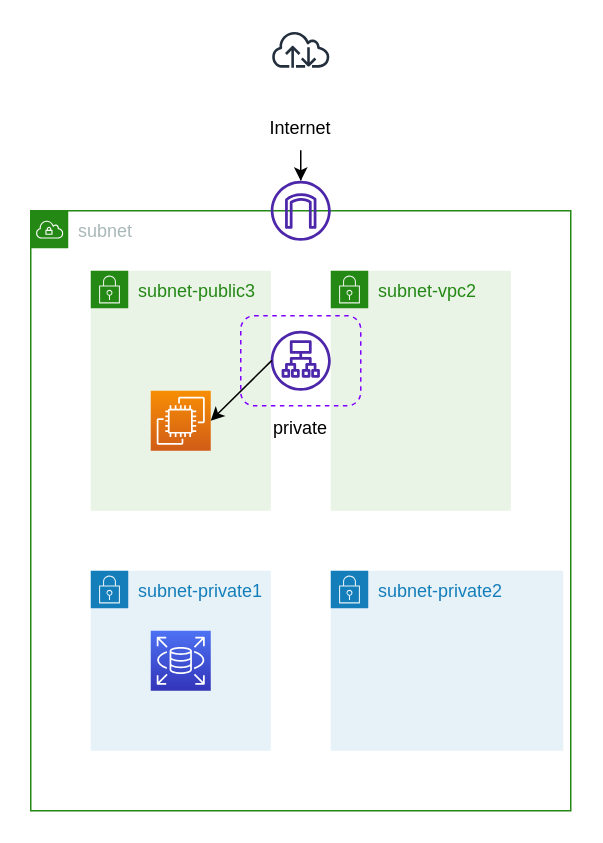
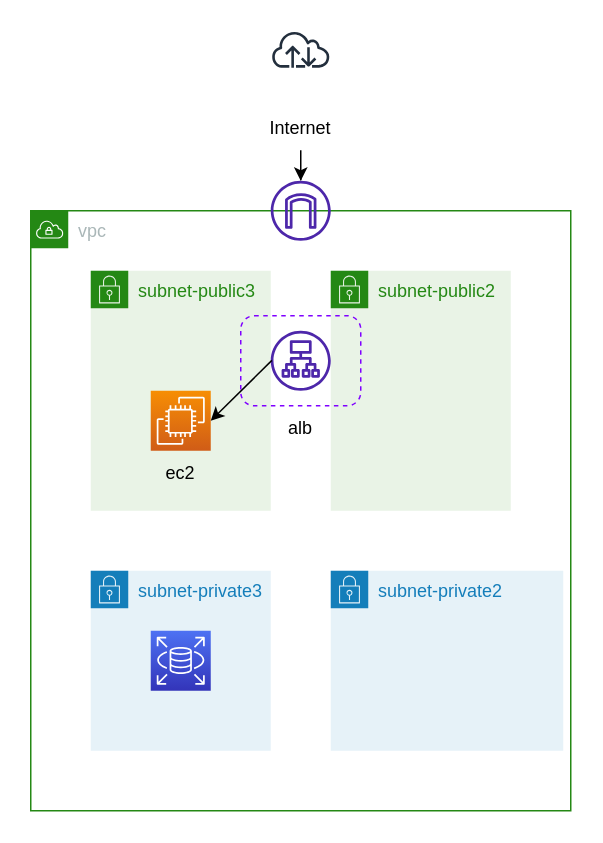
- <mxCell id="2" value="subnet" style="points=[[0,0],[0.25,0],[0.5,0],[0.75,0],[1,0],[1,0.25],[1,0.5],[1,0.75],[1,1],[0.75,1],[0.5,1],[0.25,1],[0,1],[0,0.75],[0,0.5],[0,0.25]];outlineConnect=0;gradientColor=none;html=1;whiteSpace=wrap;fontSize=12;fontStyle=0;container=1;pointerEvents=0;collapsible=0;recursiveResize=0;shape=mxgraph.aws4.group;grIcon=mxgraph.aws4.group_vpc;strokeColor=#248814;fillColor=none;verticalAlign=top;align=left;spacingLeft=30;fontColor=#AAB7B8;dashed=0;" vertex="1" parent="1"><mxGeometry x="20" y="140" width="360" height="400" as="geometry" /></mxCell>
+ <mxCell id="2" value="vpc" style="points=[[0,0],[0.25,0],[0.5,0],[0.75,0],[1,0],[1,0.25],[1,0.5],[1,0.75],[1,1],[0.75,1],[0.5,1],[0.25,1],[0,1],[0,0.75],[0,0.5],[0,0.25]];outlineConnect=0;gradientColor=none;html=1;whiteSpace=wrap;fontSize=12;fontStyle=0;container=1;pointerEvents=0;collapsible=0;recursiveResize=0;shape=mxgraph.aws4.group;grIcon=mxgraph.aws4.group_vpc;strokeColor=#248814;fillColor=none;verticalAlign=top;align=left;spacingLeft=30;fontColor=#AAB7B8;dashed=0;" vertex="1" parent="1"><mxGeometry x="20" y="140" width="360" height="400" as="geometry" /></mxCell>
- <mxCell id="6" value="subnet-vpc2" style="points=[[0,0],[0.25,0],[0.5,0],[0.75,0],[1,0],[1,0.25],[1,0.5],[1,0.75],[1,1],[0.75,1],[0.5,1],[0.25,1],[0,1],[0,0.75],[0,0.5],[0,0.25]];outlineConnect=0;gradientColor=none;html=1;whiteSpace=wrap;fontSize=12;fontStyle=0;container=1;pointerEvents=0;collapsible=0;recursiveResize=0;shape=mxgraph.aws4.group;grIcon=mxgraph.aws4.group_security_group;grStroke=0;strokeColor=#248814;fillColor=#E9F3E6;verticalAlign=top;align=left;spacingLeft=30;fontColor=#248814;dashed=0;" vertex="1" parent="2"><mxGeometry x="200" y="40" width="120" height="160" as="geometry" /></mxCell>
+ <mxCell id="6" value="subnet-public2" style="points=[[0,0],[0.25,0],[0.5,0],[0.75,0],[1,0],[1,0.25],[1,0.5],[1,0.75],[1,1],[0.75,1],[0.5,1],[0.25,1],[0,1],[0,0.75],[0,0.5],[0,0.25]];outlineConnect=0;gradientColor=none;html=1;whiteSpace=wrap;fontSize=12;fontStyle=0;container=1;pointerEvents=0;collapsible=0;recursiveResize=0;shape=mxgraph.aws4.group;grIcon=mxgraph.aws4.group_security_group;grStroke=0;strokeColor=#248814;fillColor=#E9F3E6;verticalAlign=top;align=left;spacingLeft=30;fontColor=#248814;dashed=0;" vertex="1" parent="2"><mxGeometry x="200" y="40" width="120" height="160" as="geometry" /></mxCell>
- <mxCell id="13" value="private" style="text;html=1;strokeColor=none;fillColor=none;align=center;verticalAlign=middle;whiteSpace=wrap;rounded=0;dashed=1;" vertex="1" parent="2"><mxGeometry x="150" y="130" width="60" height="30" as="geometry" /></mxCell>
+ <mxCell id="13" value="alb" style="text;html=1;strokeColor=none;fillColor=none;align=center;verticalAlign=middle;whiteSpace=wrap;rounded=0;dashed=1;" vertex="1" parent="2"><mxGeometry x="150" y="130" width="60" height="30" as="geometry" /></mxCell>
+ <mxCell id="5" value="ec2" style="text;html=1;strokeColor=none;fillColor=none;align=center;verticalAlign=middle;whiteSpace=wrap;rounded=0;dashed=1;" vertex="1" parent="3"><mxGeometry x="30" y="120" width="60" height="30" as="geometry" /></mxCell>
- <mxCell id="8" value="subnet-private1" style="points=[[0,0],[0.25,0],[0.5,0],[0.75,0],[1,0],[1,0.25],[1,0.5],[1,0.75],[1,1],[0.75,1],[0.5,1],[0.25,1],[0,1],[0,0.75],[0,0.5],[0,0.25]];outlineConnect=0;gradientColor=none;html=1;whiteSpace=wrap;fontSize=12;fontStyle=0;container=1;pointerEvents=0;collapsible=0;recursiveResize=0;shape=mxgraph.aws4.group;grIcon=mxgraph.aws4.group_security_group;grStroke=0;strokeColor=#147EBA;fillColor=#E6F2F8;verticalAlign=top;align=left;spacingLeft=30;fontColor=#147EBA;dashed=0;" vertex="1" parent="2"><mxGeometry x="40" y="240" width="120" height="120" as="geometry" /></mxCell>
+ <mxCell id="8" value="subnet-private3" style="points=[[0,0],[0.25,0],[0.5,0],[0.75,0],[1,0],[1,0.25],[1,0.5],[1,0.75],[1,1],[0.75,1],[0.5,1],[0.25,1],[0,1],[0,0.75],[0,0.5],[0,0.25]];outlineConnect=0;gradientColor=none;html=1;whiteSpace=wrap;fontSize=12;fontStyle=0;container=1;pointerEvents=0;collapsible=0;recursiveResize=0;shape=mxgraph.aws4.group;grIcon=mxgraph.aws4.group_security_group;grStroke=0;strokeColor=#147EBA;fillColor=#E6F2F8;verticalAlign=top;align=left;spacingLeft=30;fontColor=#147EBA;dashed=0;" vertex="1" parent="2"><mxGeometry x="40" y="240" width="120" height="120" as="geometry" /></mxCell>
